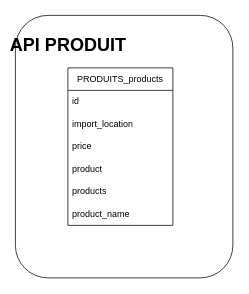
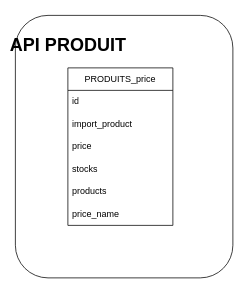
- <mxCell id="4" value="PRODUITS_products" style="swimlane;fontStyle=0;childLayout=stackLayout;horizontal=1;startSize=30;horizontalStack=0;resizeParent=1;resizeParentMax=0;resizeLast=0;collapsible=1;marginBottom=0;whiteSpace=wrap;html=1;" parent="1" vertex="1"><mxGeometry x="90" y="90" width="140" height="210" as="geometry" /></mxCell>
+ <mxCell id="4" value="PRODUITS_price" style="swimlane;fontStyle=0;childLayout=stackLayout;horizontal=1;startSize=30;horizontalStack=0;resizeParent=1;resizeParentMax=0;resizeLast=0;collapsible=1;marginBottom=0;whiteSpace=wrap;html=1;" parent="1" vertex="1"><mxGeometry x="90" y="90" width="140" height="210" as="geometry" /></mxCell>
- <mxCell id="6" value="import_location" style="text;strokeColor=none;fillColor=none;align=left;verticalAlign=middle;spacingLeft=4;spacingRight=4;overflow=hidden;points=[[0,0.5],[1,0.5]];portConstraint=eastwest;rotatable=0;whiteSpace=wrap;html=1;" parent="4" vertex="1"><mxGeometry y="60" width="140" height="30" as="geometry" /></mxCell>
+ <mxCell id="6" value="import_product" style="text;strokeColor=none;fillColor=none;align=left;verticalAlign=middle;spacingLeft=4;spacingRight=4;overflow=hidden;points=[[0,0.5],[1,0.5]];portConstraint=eastwest;rotatable=0;whiteSpace=wrap;html=1;" parent="4" vertex="1"><mxGeometry y="60" width="140" height="30" as="geometry" /></mxCell>
- <mxCell id="8" value="product" style="text;strokeColor=none;fillColor=none;align=left;verticalAlign=middle;spacingLeft=4;spacingRight=4;overflow=hidden;points=[[0,0.5],[1,0.5]];portConstraint=eastwest;rotatable=0;whiteSpace=wrap;html=1;" parent="4" vertex="1"><mxGeometry y="120" width="140" height="30" as="geometry" /></mxCell>
+ <mxCell id="8" value="stocks" style="text;strokeColor=none;fillColor=none;align=left;verticalAlign=middle;spacingLeft=4;spacingRight=4;overflow=hidden;points=[[0,0.5],[1,0.5]];portConstraint=eastwest;rotatable=0;whiteSpace=wrap;html=1;" parent="4" vertex="1"><mxGeometry y="120" width="140" height="30" as="geometry" /></mxCell>
- <mxCell id="10" value="product_name" style="text;strokeColor=none;fillColor=none;align=left;verticalAlign=middle;spacingLeft=4;spacingRight=4;overflow=hidden;points=[[0,0.5],[1,0.5]];portConstraint=eastwest;rotatable=0;whiteSpace=wrap;html=1;" parent="4" vertex="1"><mxGeometry y="180" width="140" height="30" as="geometry" /></mxCell>
+ <mxCell id="10" value="price_name" style="text;strokeColor=none;fillColor=none;align=left;verticalAlign=middle;spacingLeft=4;spacingRight=4;overflow=hidden;points=[[0,0.5],[1,0.5]];portConstraint=eastwest;rotatable=0;whiteSpace=wrap;html=1;" parent="4" vertex="1"><mxGeometry y="180" width="140" height="30" as="geometry" /></mxCell>
